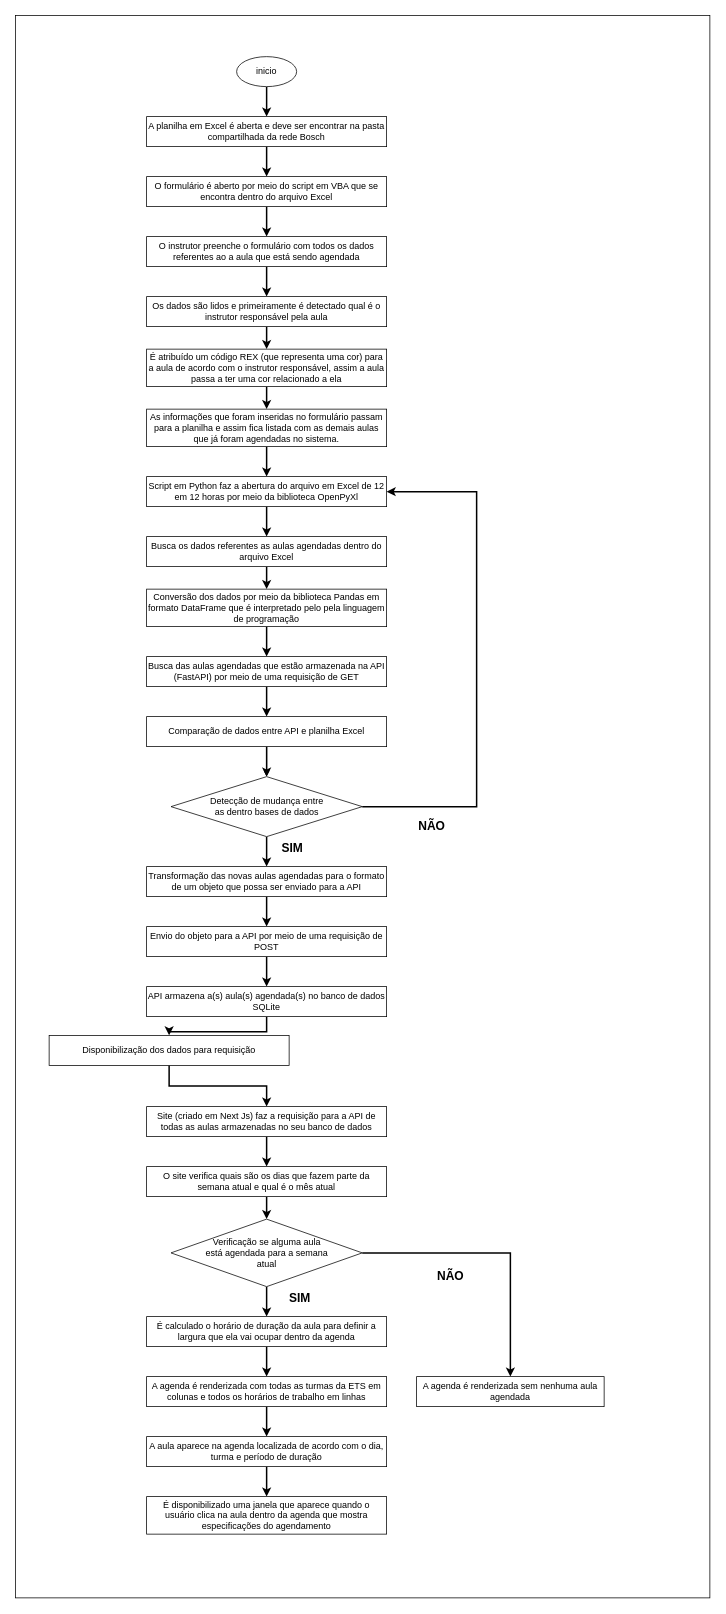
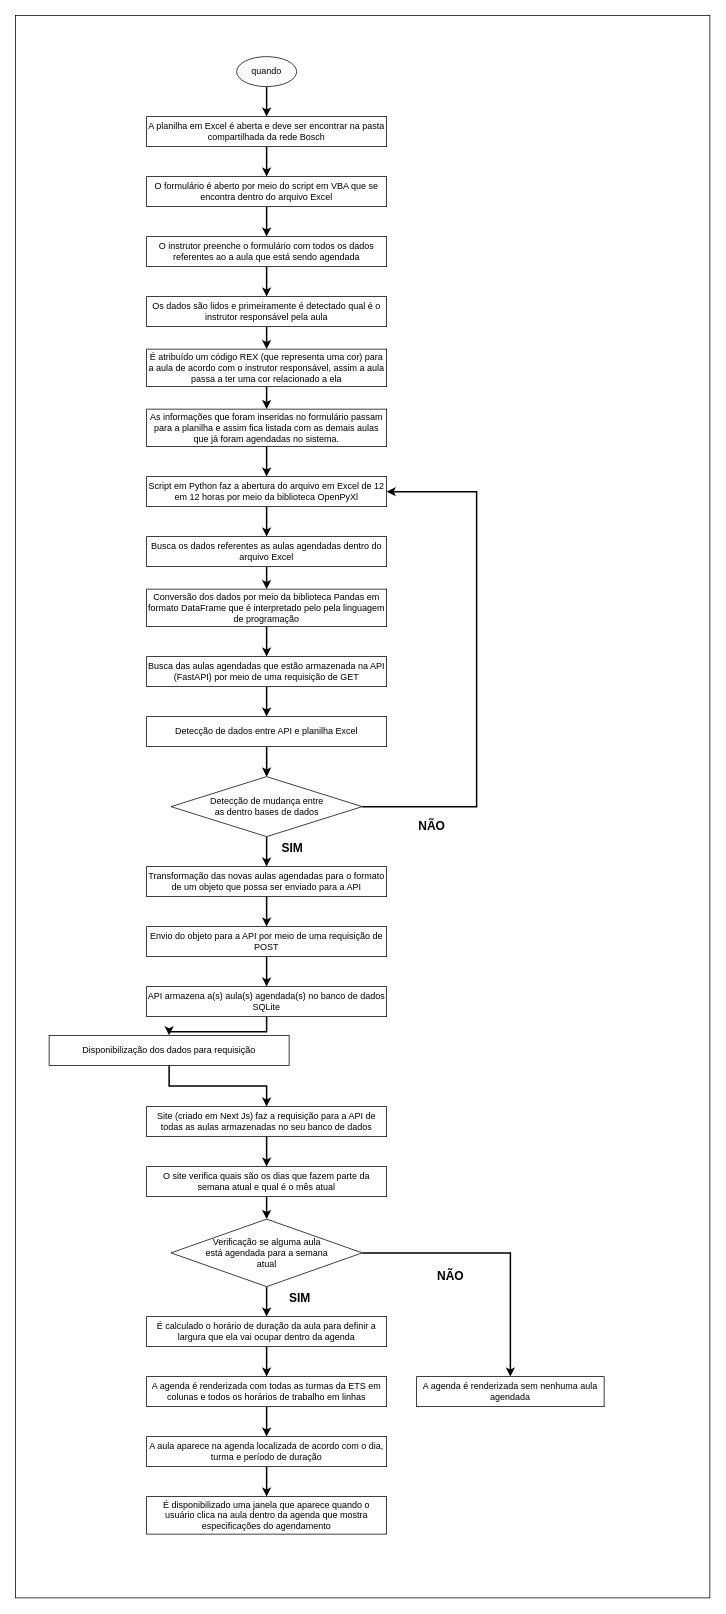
- <mxCell id="4" value="inicio" style="ellipse;whiteSpace=wrap;html=1;" vertex="1" parent="1"><mxGeometry x="315" y="75" width="80" height="40" as="geometry" /></mxCell>
+ <mxCell id="4" value="quando" style="ellipse;whiteSpace=wrap;html=1;" vertex="1" parent="1"><mxGeometry x="315" y="75" width="80" height="40" as="geometry" /></mxCell>
- <mxCell id="30" value="Comparação de dados entre API e planilha Excel" style="rounded=0;whiteSpace=wrap;html=1;" vertex="1" parent="1"><mxGeometry x="195" y="955" width="320" height="40" as="geometry" /></mxCell>
+ <mxCell id="30" value="Detecção de dados entre API e planilha Excel" style="rounded=0;whiteSpace=wrap;html=1;" vertex="1" parent="1"><mxGeometry x="195" y="955" width="320" height="40" as="geometry" /></mxCell>
